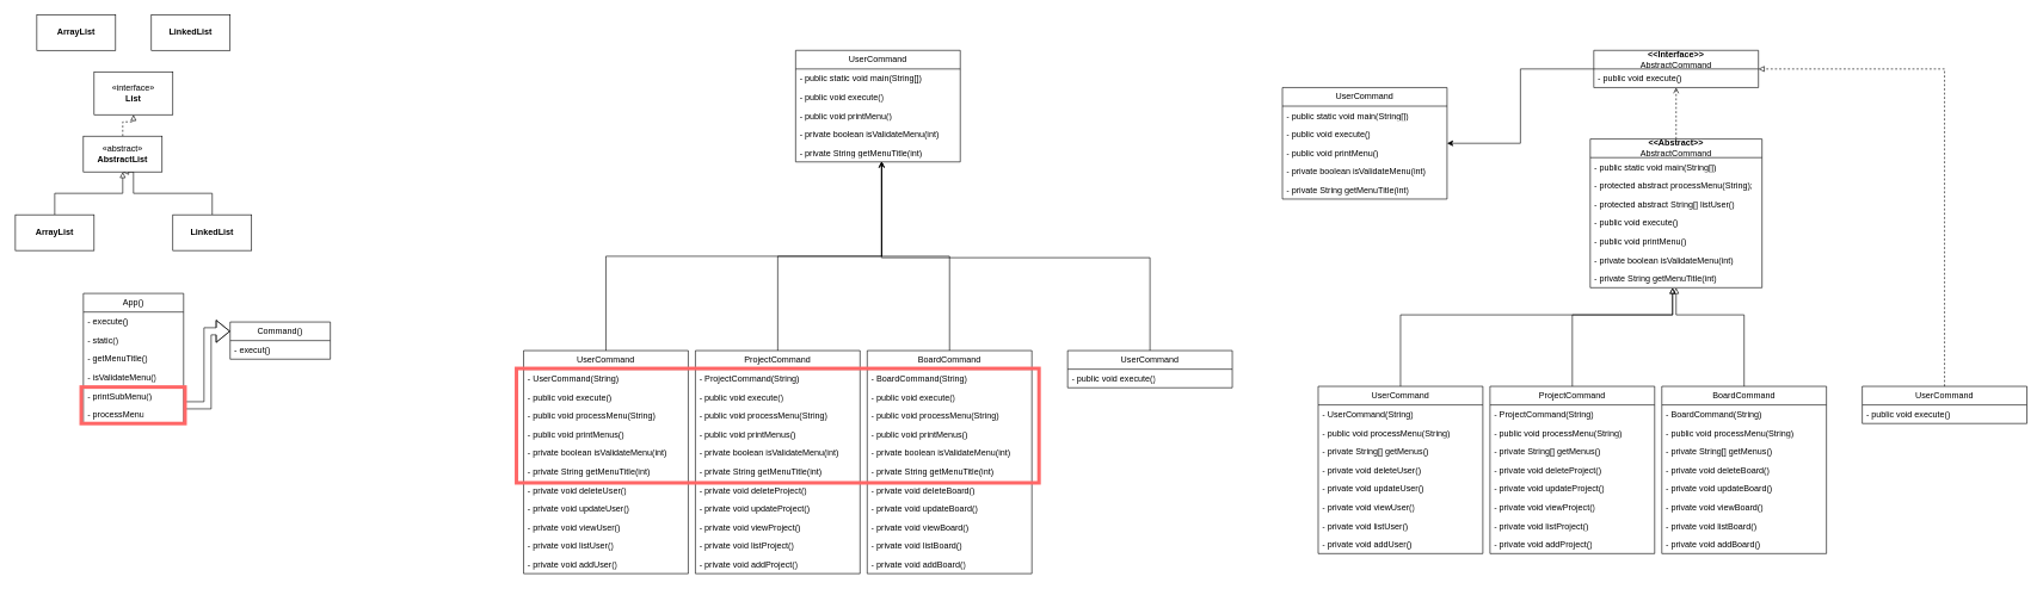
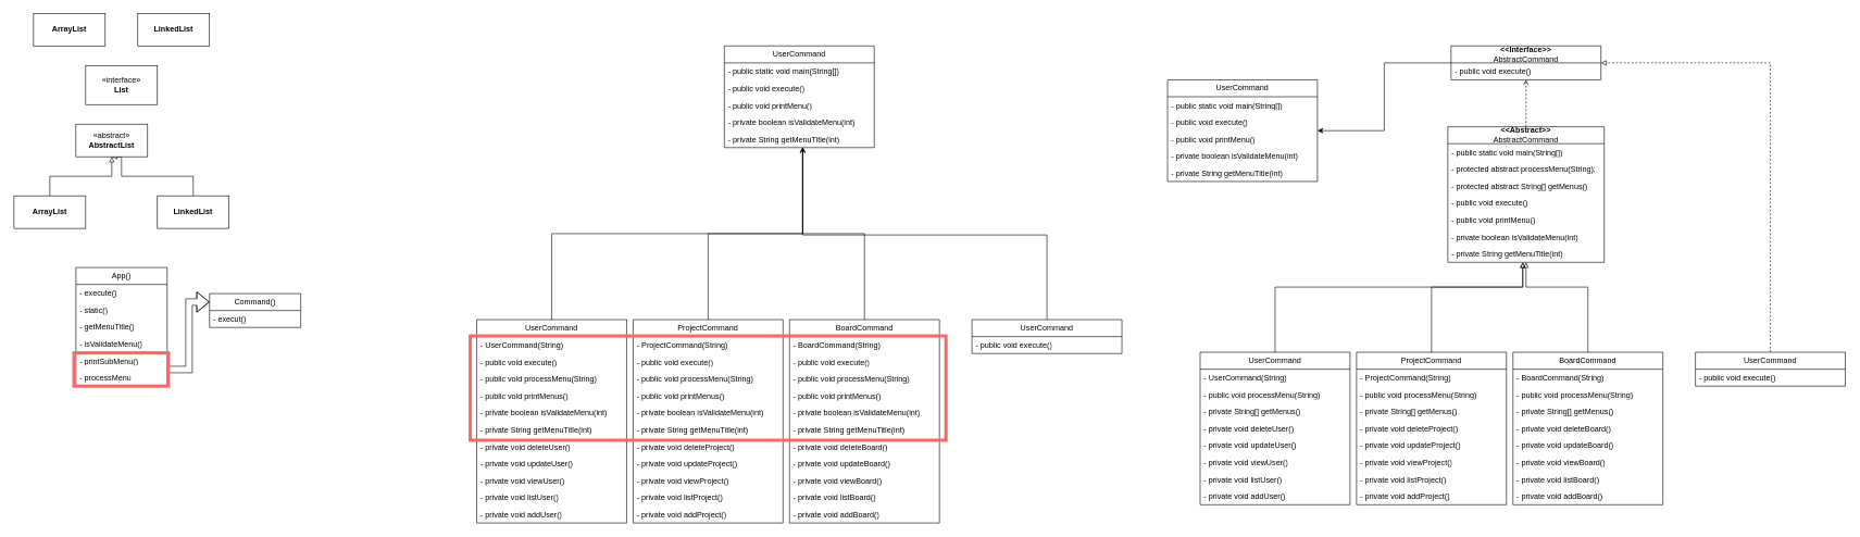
- <mxCell id="9" style="edgeStyle=orthogonalEdgeStyle;rounded=0;orthogonalLoop=1;jettySize=auto;html=1;entryX=0.5;entryY=1;entryDx=0;entryDy=0;endArrow=block;endFill=0;dashed=1;" edge="1" parent="1" source="10" target="8"><mxGeometry relative="1" as="geometry" /></mxCell>
- <mxCell id="107" value="- protected abstract String[] listUser()" style="text;strokeColor=none;fillColor=none;align=left;verticalAlign=top;spacingLeft=4;spacingRight=4;overflow=hidden;rotatable=0;points=[[0,0.5],[1,0.5]];portConstraint=eastwest;whiteSpace=wrap;html=1;" vertex="1" parent="104"><mxGeometry y="78" width="240" height="26" as="geometry" /></mxCell>
+ <mxCell id="107" value="- protected abstract String[] getMenus()" style="text;strokeColor=none;fillColor=none;align=left;verticalAlign=top;spacingLeft=4;spacingRight=4;overflow=hidden;rotatable=0;points=[[0,0.5],[1,0.5]];portConstraint=eastwest;whiteSpace=wrap;html=1;" vertex="1" parent="104"><mxGeometry y="78" width="240" height="26" as="geometry" /></mxCell>
